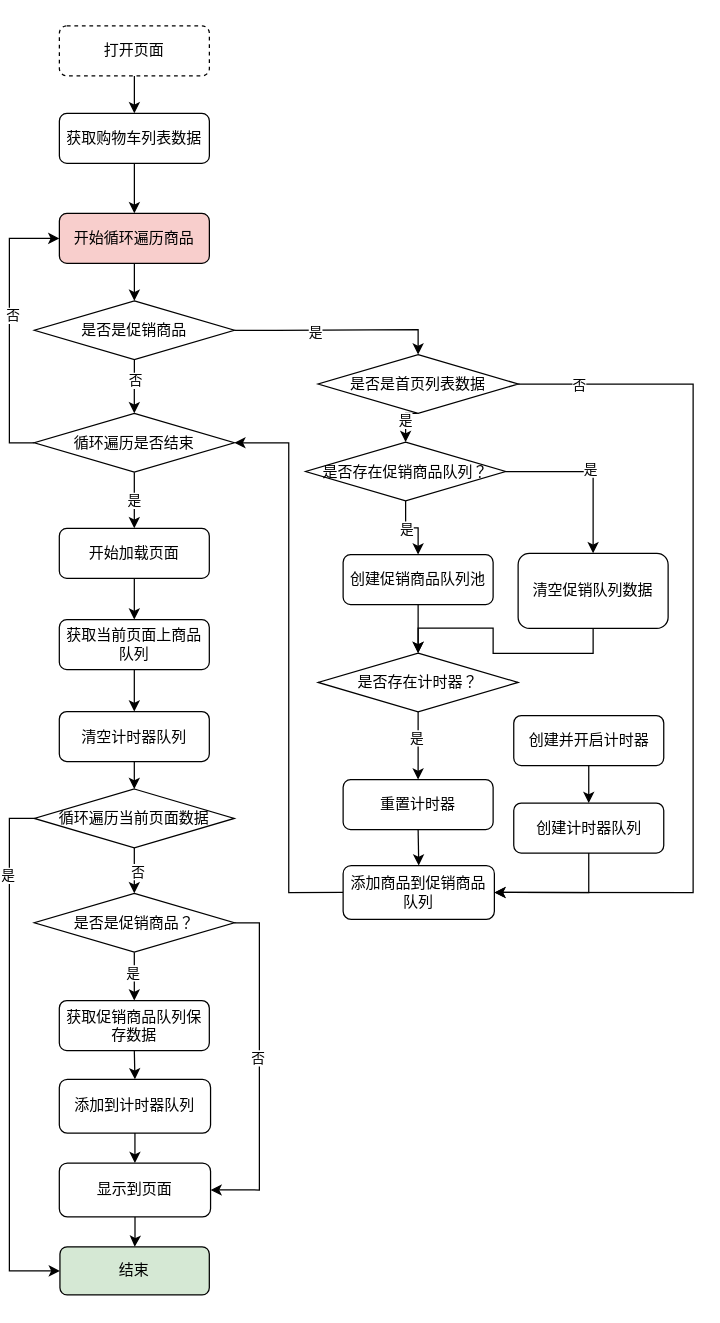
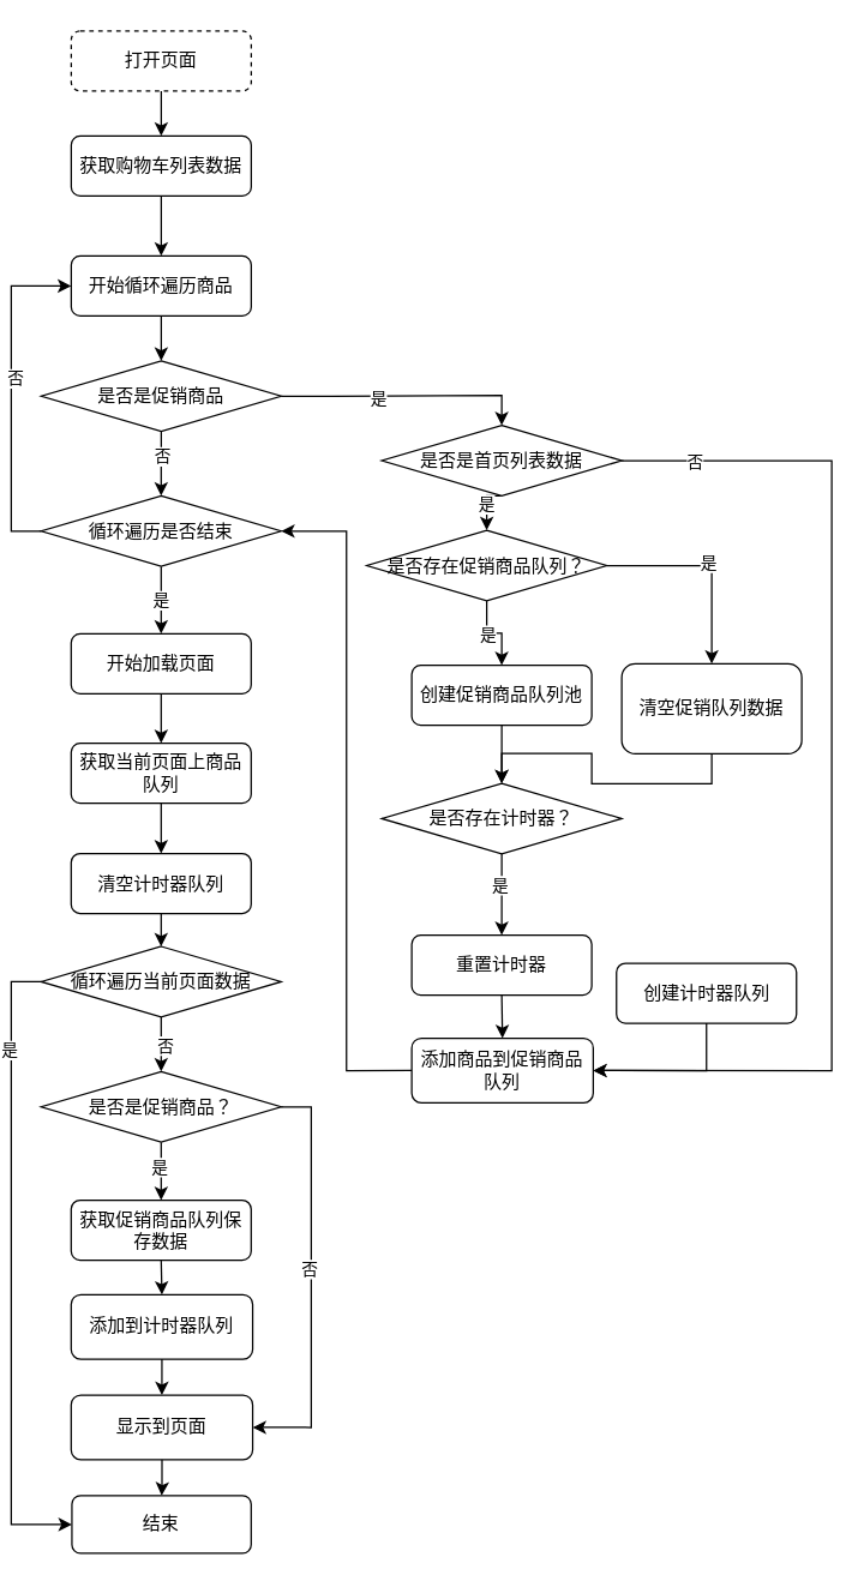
- <mxCell id="5" value="开始循环遍历商品" style="rounded=1;whiteSpace=wrap;html=1;fillColor=#f8cecc;" parent="1" vertex="1"><mxGeometry x="41" y="170" width="120" height="40" as="geometry" /></mxCell>
+ <mxCell id="5" value="开始循环遍历商品" style="rounded=1;whiteSpace=wrap;html=1;" parent="1" vertex="1"><mxGeometry x="41" y="170" width="120" height="40" as="geometry" /></mxCell>
- <mxCell id="9" value="创建并开启计时器" style="rounded=1;whiteSpace=wrap;html=1;" parent="1" vertex="1"><mxGeometry x="404.5" y="571.75" width="120" height="40" as="geometry" /></mxCell>
- <mxCell id="8" style="edgeStyle=orthogonalEdgeStyle;rounded=0;orthogonalLoop=1;jettySize=auto;html=1;exitX=0.5;exitY=1;exitDx=0;exitDy=0;" parent="1" source="9" target="41" edge="1"><mxGeometry relative="1" as="geometry" /></mxCell>
- <mxCell id="46" value="结束" style="whiteSpace=wrap;html=1;rounded=1;fillColor=#d5e8d4;" parent="1" vertex="1"><mxGeometry x="41.45" y="996.75" width="119.5" height="38.5" as="geometry" /></mxCell>
+ <mxCell id="46" value="结束" style="whiteSpace=wrap;html=1;rounded=1;" parent="1" vertex="1"><mxGeometry x="41.45" y="996.75" width="119.5" height="38.5" as="geometry" /></mxCell>
